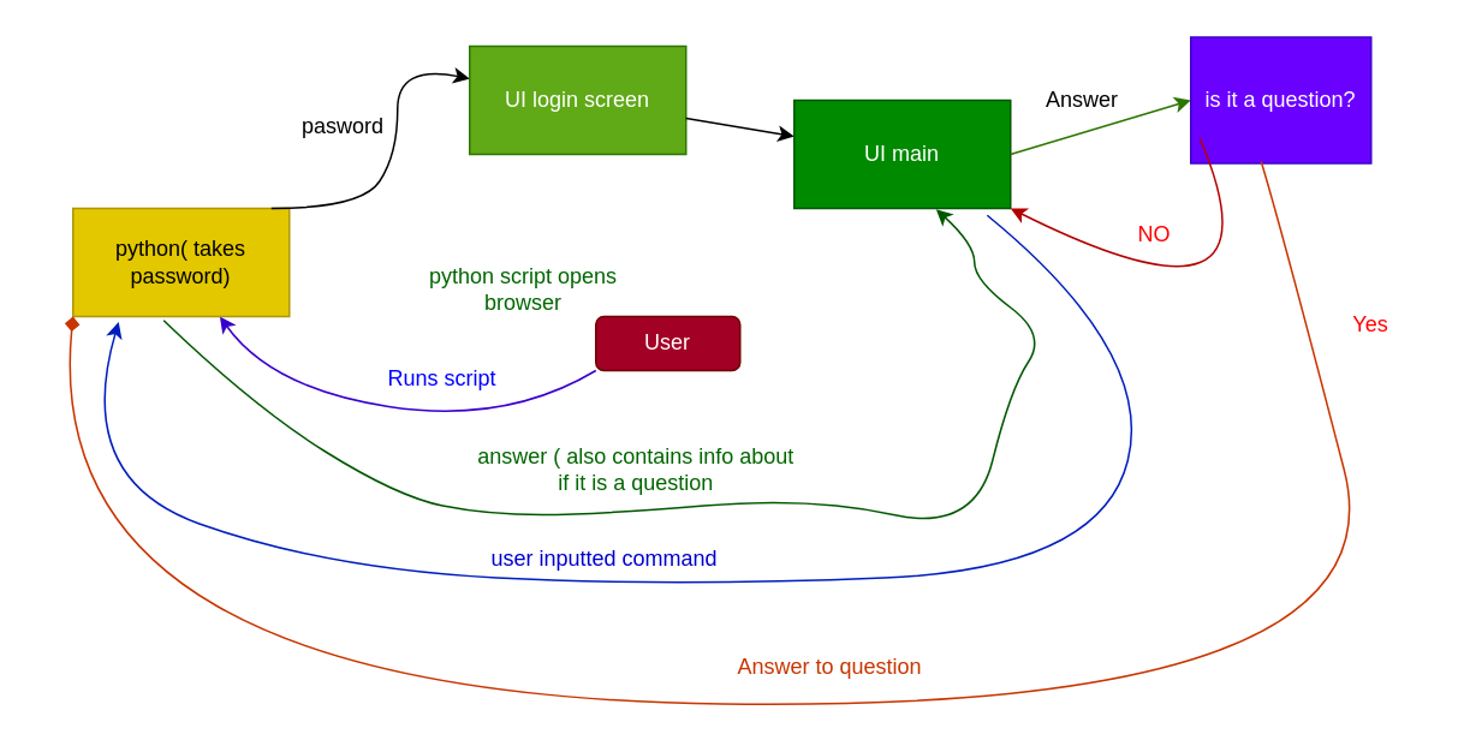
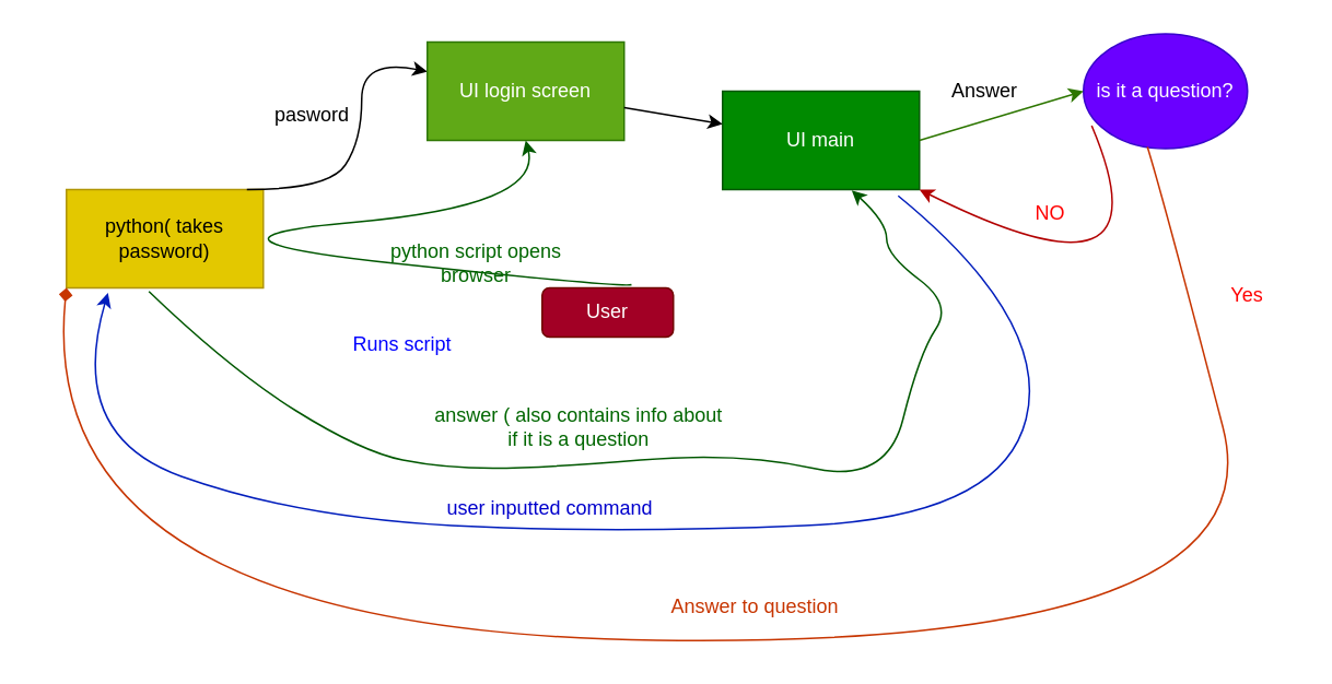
- <mxCell id="17" value="is it a question?" style="whiteSpace=wrap;html=1;fillColor=#6a00ff;fontColor=#ffffff;strokeColor=#3700CC;rounded=0;" vertex="1" parent="1"><mxGeometry x="660" y="20" width="100" height="70" as="geometry" /></mxCell>
+ <mxCell id="17" value="is it a question?" style="ellipse;whiteSpace=wrap;html=1;fillColor=#6a00ff;fontColor=#ffffff;strokeColor=#3700CC;" vertex="1" parent="1"><mxGeometry x="660" y="20" width="100" height="70" as="geometry" /></mxCell>
+ <mxCell id="9" value="" style="curved=1;endArrow=classic;html=1;entryX=0.5;entryY=1;entryDx=0;entryDy=0;exitX=0.681;exitY=-0.067;exitDx=0;exitDy=0;exitPerimeter=0;fillColor=#008a00;strokeColor=#005700;" edge="1" parent="1" source="2" target="8"><mxGeometry width="50" height="50" relative="1" as="geometry"><mxPoint x="330" y="175" as="sourcePoint" /><mxPoint x="410" y="115" as="targetPoint" /><Array as="points"><mxPoint x="380" y="175" /><mxPoint x="100" y="145" /><mxPoint x="330" y="125" /></Array></mxGeometry></mxCell>
- <mxCell id="3" value="" style="curved=1;endArrow=classic;html=1;exitX=0;exitY=1;exitDx=0;exitDy=0;fillColor=#6a00ff;strokeColor=#3700CC;" edge="1" parent="1" source="2" target="5"><mxGeometry width="50" height="50" relative="1" as="geometry"><mxPoint x="230" y="235" as="sourcePoint" /><mxPoint x="135.455" y="175" as="targetPoint" /><Array as="points"><mxPoint x="280" y="235" /><mxPoint x="150" y="215" /></Array></mxGeometry></mxCell>
